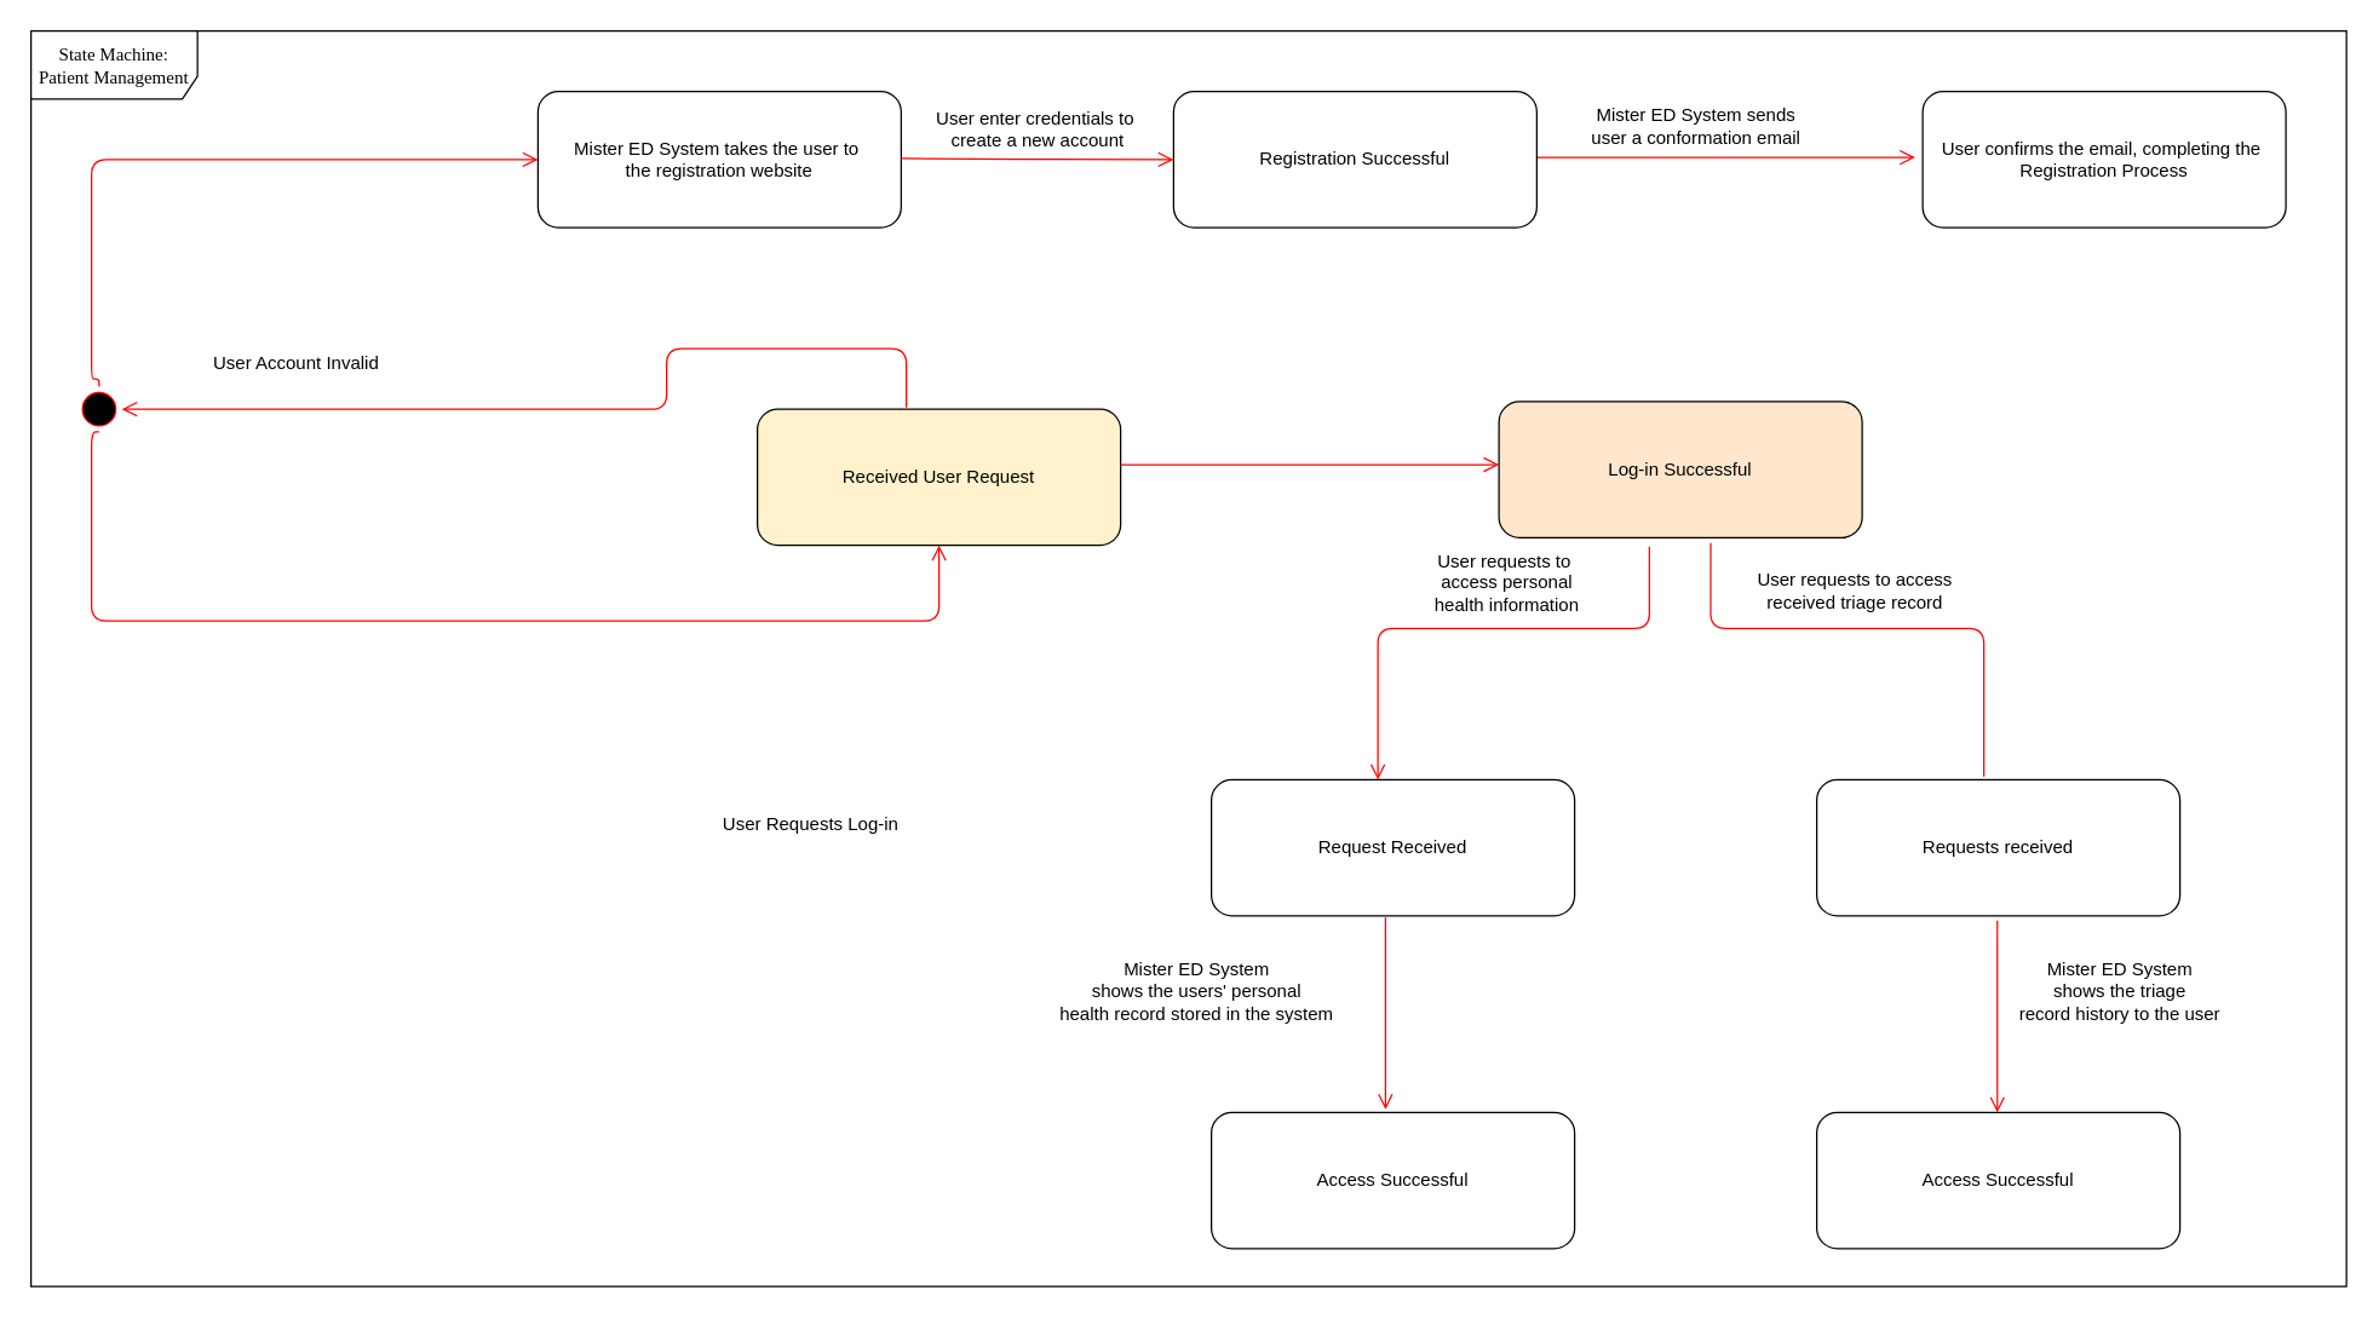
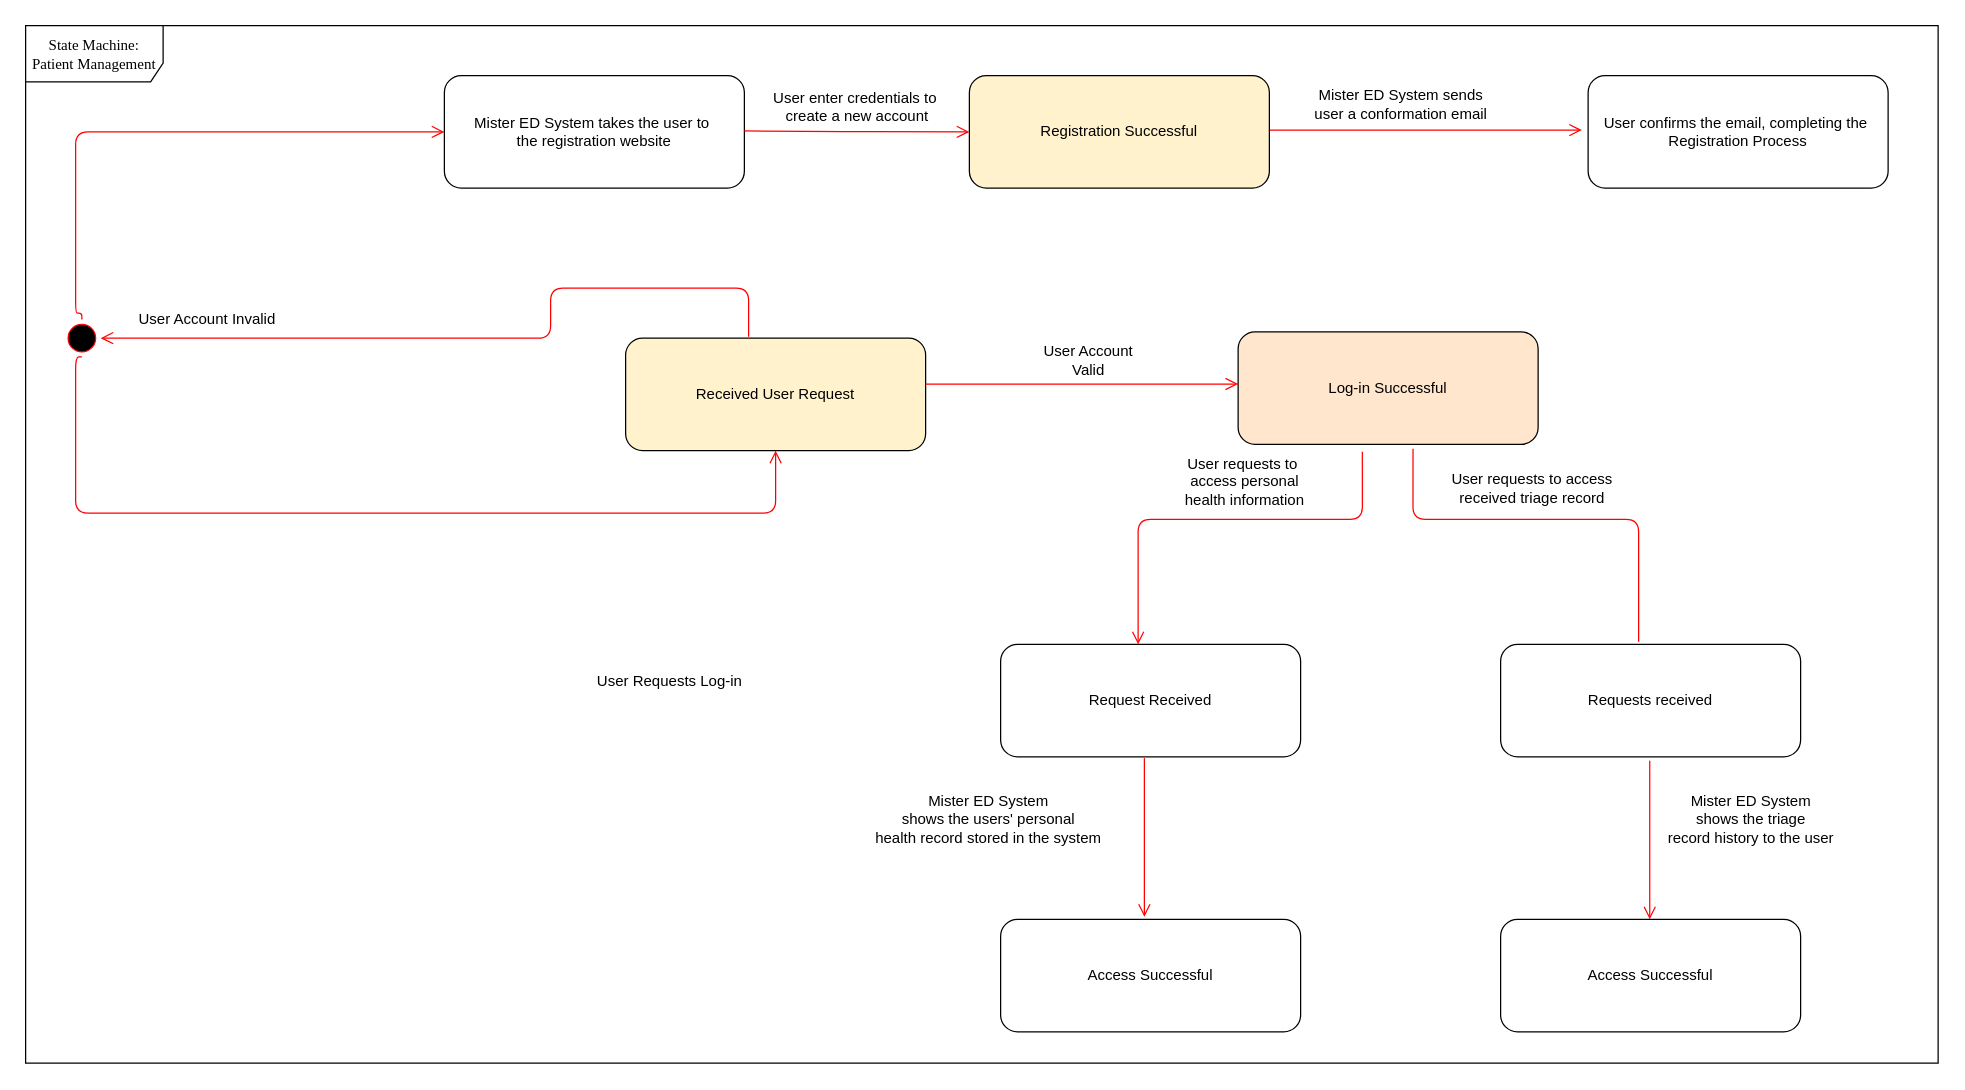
- <mxCell id="12" value="Registration Successful" style="rounded=1;whiteSpace=wrap;html=1;" vertex="1" parent="1"><mxGeometry x="775" y="60" width="240" height="90" as="geometry" /></mxCell>
+ <mxCell id="12" value="Registration Successful" style="rounded=1;whiteSpace=wrap;html=1;fillColor=#fff2cc;" vertex="1" parent="1"><mxGeometry x="775" y="60" width="240" height="90" as="geometry" /></mxCell>
- <mxCell id="31" value="User Account Invalid" style="text;html=1;align=center;verticalAlign=middle;resizable=0;points=[];autosize=1;strokeColor=none;fillColor=none;" vertex="1" parent="1"><mxGeometry x="130" y="225" width="130" height="30" as="geometry" /></mxCell>
+ <mxCell id="31" value="User Account Invalid" style="text;html=1;align=center;verticalAlign=middle;resizable=0;points=[];autosize=1;strokeColor=none;fillColor=none;" vertex="1" parent="1"><mxGeometry x="100" y="240" width="130" height="30" as="geometry" /></mxCell>
+ <mxCell id="18" value="User Account&lt;br&gt;Valid" style="text;html=1;align=center;verticalAlign=middle;resizable=0;points=[];autosize=1;strokeColor=none;fillColor=none;" vertex="1" parent="1"><mxGeometry x="825" y="268" width="90" height="40" as="geometry" /></mxCell>
